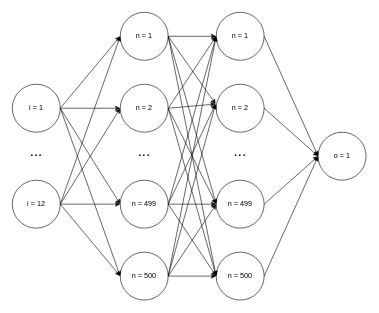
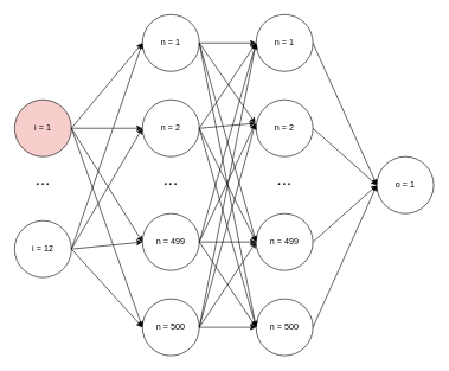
- <mxCell id="2" value="i = 1" style="ellipse;whiteSpace=wrap;html=1;aspect=fixed;" vertex="1" parent="1"><mxGeometry x="20" y="140" width="80" height="80" as="geometry" /></mxCell>
+ <mxCell id="2" value="i = 1" style="ellipse;whiteSpace=wrap;html=1;aspect=fixed;fillColor=#f8cecc;" vertex="1" parent="1"><mxGeometry x="20" y="140" width="80" height="80" as="geometry" /></mxCell>
- <mxCell id="4" value="i = 12" style="ellipse;whiteSpace=wrap;html=1;aspect=fixed;" vertex="1" parent="1"><mxGeometry x="20" y="300" width="80" height="80" as="geometry" /></mxCell>
+ <mxCell id="4" value="i = 12" style="ellipse;whiteSpace=wrap;html=1;aspect=fixed;" vertex="1" parent="1"><mxGeometry x="20" y="310" width="80" height="80" as="geometry" /></mxCell>
